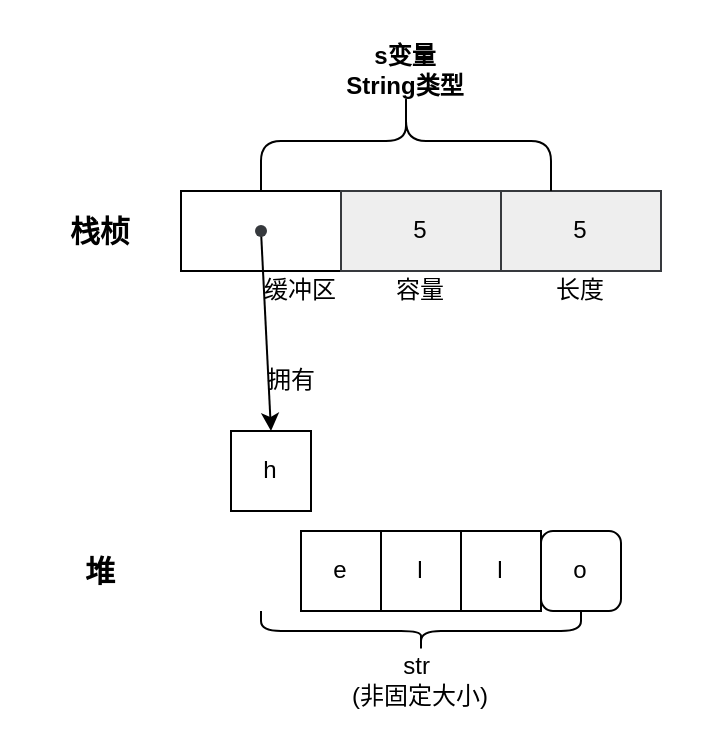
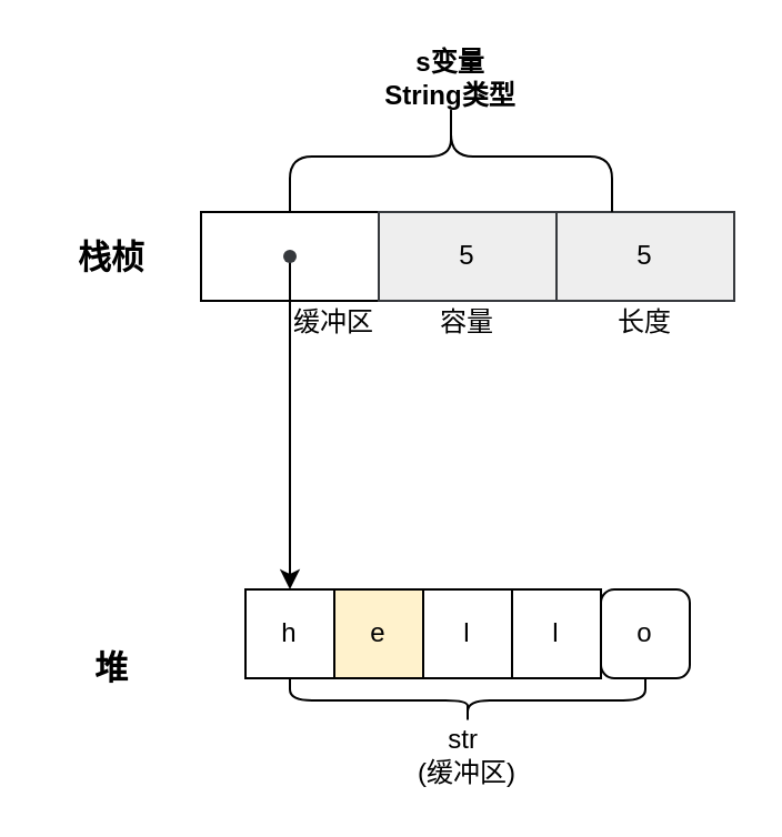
- <mxCell id="8" value="拥有" style="text;html=1;align=center;verticalAlign=middle;resizable=0;points=[];autosize=1;strokeColor=none;fillColor=none;" parent="1" vertex="1"><mxGeometry x="120" y="175" width="50" height="30" as="geometry" /></mxCell>
- <mxCell id="6" value="h" style="rounded=0;whiteSpace=wrap;html=1;" parent="1" vertex="1"><mxGeometry x="115" y="215" width="40" height="40" as="geometry" /></mxCell>
+ <mxCell id="6" value="h" style="rounded=0;whiteSpace=wrap;html=1;" parent="1" vertex="1"><mxGeometry x="110" y="265" width="40" height="40" as="geometry" /></mxCell>
- <mxCell id="9" value="&lt;b&gt;&lt;font style=&quot;font-size: 15px;&quot;&gt;堆&lt;/font&gt;&lt;/b&gt;" style="text;html=1;strokeColor=none;fillColor=none;align=center;verticalAlign=middle;whiteSpace=wrap;rounded=0;" parent="1" vertex="1"><mxGeometry x="20" y="270" width="60" height="30" as="geometry" /></mxCell>
+ <mxCell id="9" value="&lt;b&gt;&lt;font style=&quot;font-size: 15px;&quot;&gt;堆&lt;/font&gt;&lt;/b&gt;" style="text;html=1;strokeColor=none;fillColor=none;align=center;verticalAlign=middle;whiteSpace=wrap;rounded=0;" parent="1" vertex="1"><mxGeometry x="20" y="285" width="60" height="30" as="geometry" /></mxCell>
- <mxCell id="12" value="e" style="rounded=0;whiteSpace=wrap;html=1;" parent="1" vertex="1"><mxGeometry x="150" y="265" width="40" height="40" as="geometry" /></mxCell>
+ <mxCell id="12" value="e" style="rounded=0;whiteSpace=wrap;html=1;fillColor=#fff2cc;" parent="1" vertex="1"><mxGeometry x="150" y="265" width="40" height="40" as="geometry" /></mxCell>
- <mxCell id="18" value="str&amp;nbsp;&lt;br&gt;(非固定大小)" style="text;html=1;strokeColor=none;fillColor=none;align=center;verticalAlign=middle;whiteSpace=wrap;rounded=0;" parent="1" vertex="1"><mxGeometry x="160" y="325" width="100" height="30" as="geometry" /></mxCell>
+ <mxCell id="18" value="str&amp;nbsp;&lt;br&gt;(缓冲区)" style="text;html=1;strokeColor=none;fillColor=none;align=center;verticalAlign=middle;whiteSpace=wrap;rounded=0;" parent="1" vertex="1"><mxGeometry x="160" y="325" width="100" height="30" as="geometry" /></mxCell>
